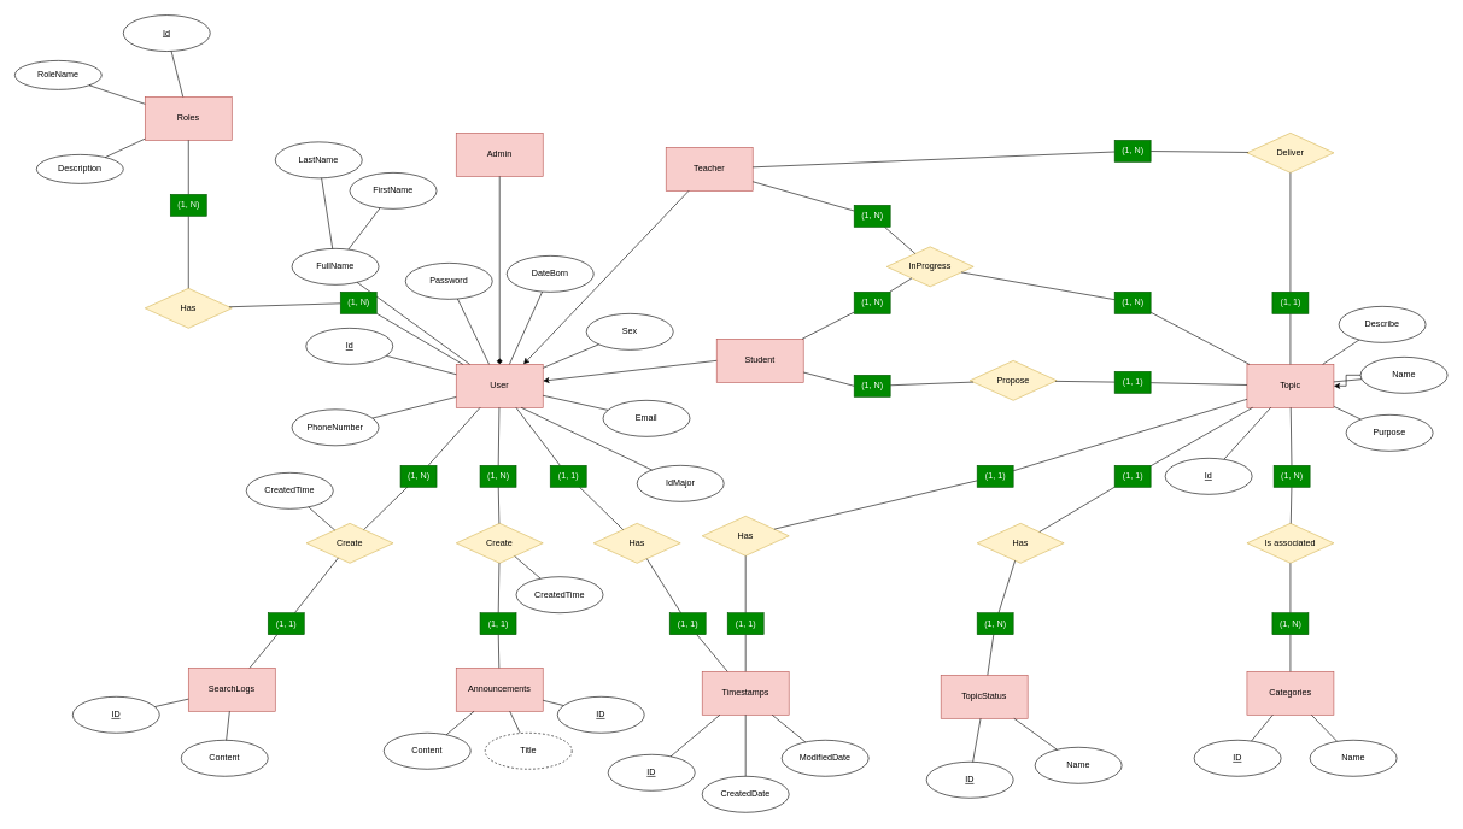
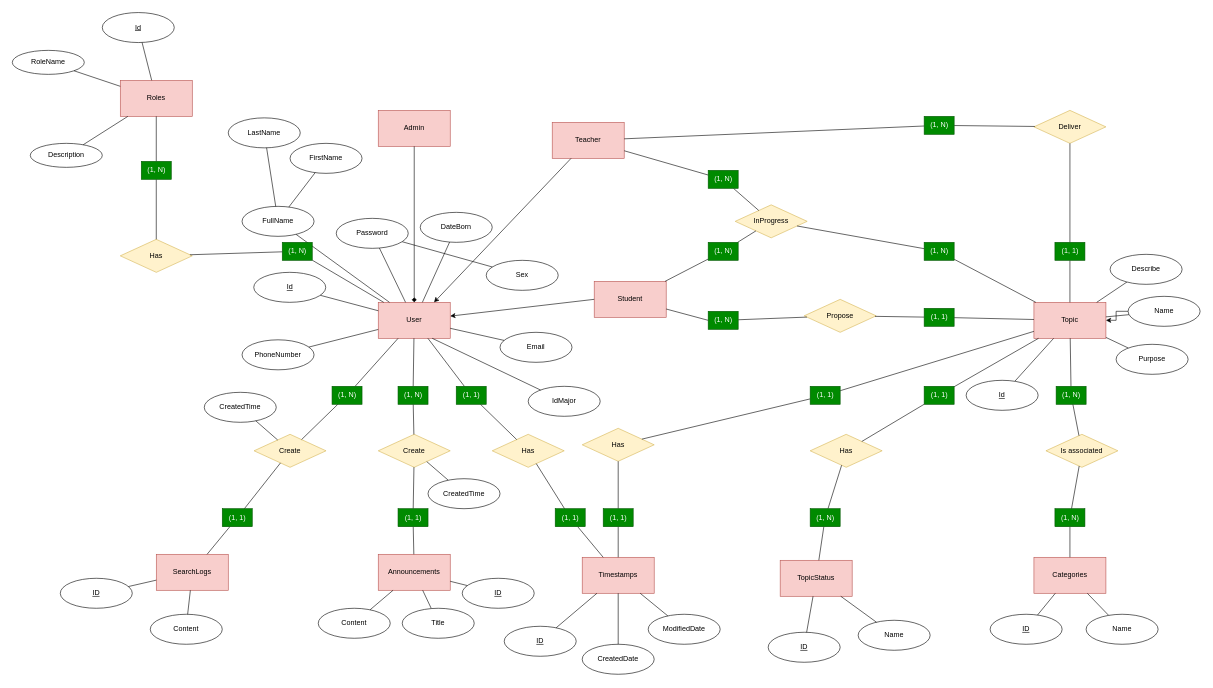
- <mxCell id="87" value="Description" style="ellipse;whiteSpace=wrap;html=1;" parent="1" vertex="1"><mxGeometry x="50" y="213.04" width="120" height="40" as="geometry" /></mxCell>
+ <mxCell id="87" value="Description" style="ellipse;whiteSpace=wrap;html=1;" parent="1" vertex="1"><mxGeometry x="50" y="238.04" width="120" height="40" as="geometry" /></mxCell>
- <mxCell id="11" value="" style="endArrow=none;html=1;rounded=0;" parent="1" source="10" target="2" edge="1"><mxGeometry width="50" height="50" relative="1" as="geometry"><mxPoint x="579" y="435.04" as="sourcePoint" /><mxPoint x="673" y="493.04" as="targetPoint" /></mxGeometry></mxCell>
+ <mxCell id="11" value="" style="endArrow=none;html=1;rounded=0;" parent="1" source="10" target="17" edge="1"><mxGeometry width="50" height="50" relative="1" as="geometry"><mxPoint x="579" y="435.04" as="sourcePoint" /><mxPoint x="673" y="493.04" as="targetPoint" /></mxGeometry></mxCell>
- <mxCell id="129" value="Is associated" style="rhombus;whiteSpace=wrap;html=1;fillColor=#fff2cc;strokeColor=#d6b656;" parent="1" vertex="1"><mxGeometry x="1723" y="723.04" width="120" height="55" as="geometry" /></mxCell>
+ <mxCell id="129" value="Is associated" style="rhombus;whiteSpace=wrap;html=1;fillColor=#fff2cc;strokeColor=#d6b656;" parent="1" vertex="1"><mxGeometry x="1743" y="723.04" width="120" height="55" as="geometry" /></mxCell>
- <mxCell id="50" value="Title" style="ellipse;whiteSpace=wrap;html=1;dashed=1;" parent="1" vertex="1"><mxGeometry x="670" y="1013.04" width="120" height="50" as="geometry" /></mxCell>
+ <mxCell id="50" value="Title" style="ellipse;whiteSpace=wrap;html=1;" parent="1" vertex="1"><mxGeometry x="670" y="1013.04" width="120" height="50" as="geometry" /></mxCell>
